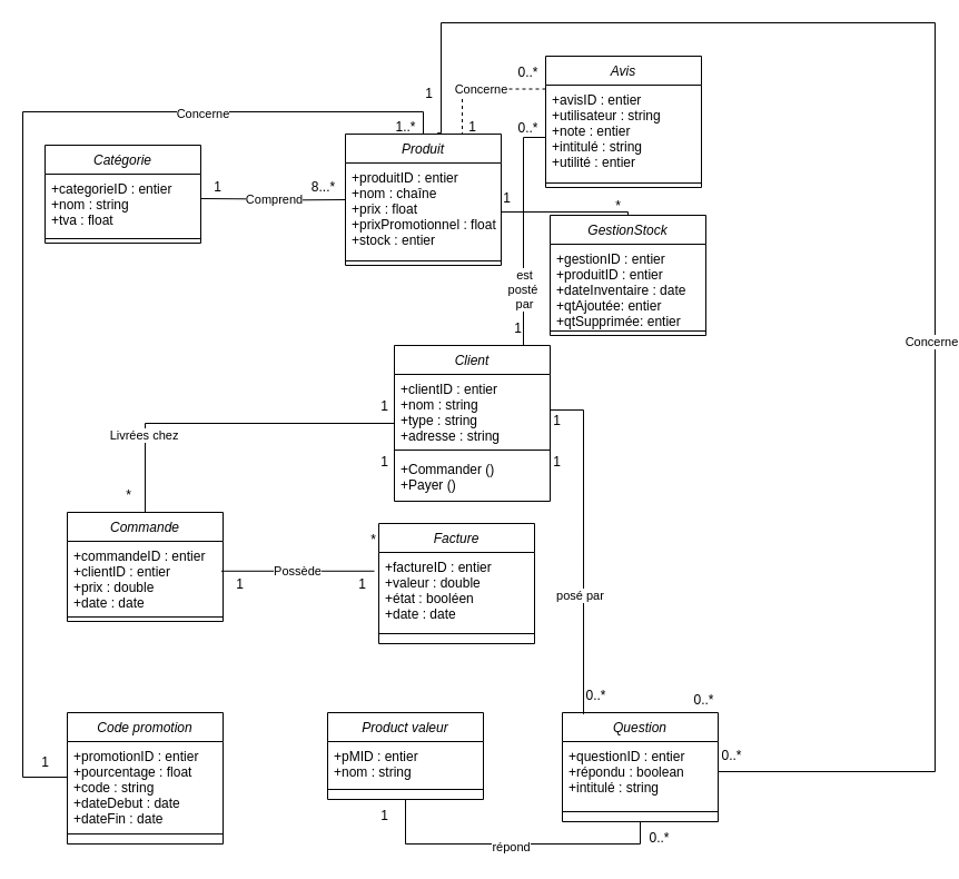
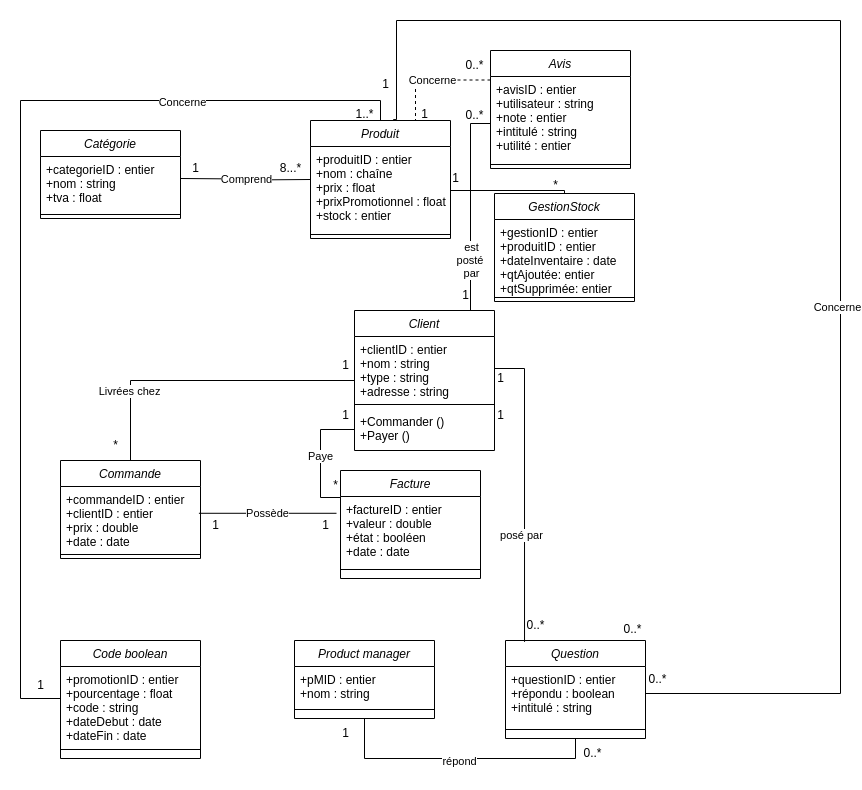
+ <mxCell id="28" value="Paye" style="edgeStyle=orthogonalEdgeStyle;rounded=0;orthogonalLoop=1;jettySize=auto;html=1;exitX=0;exitY=0.5;exitDx=0;exitDy=0;entryX=0;entryY=0.25;entryDx=0;entryDy=0;endArrow=none;endFill=0;" parent="1" source="11" target="17" edge="1"><mxGeometry relative="1" as="geometry" /></mxCell>
- <mxCell id="37" value="Code promotion" style="swimlane;fontStyle=2;align=center;verticalAlign=top;childLayout=stackLayout;horizontal=1;startSize=26;horizontalStack=0;resizeParent=1;resizeLast=0;collapsible=1;marginBottom=0;rounded=0;shadow=0;strokeWidth=1;" parent="1" vertex="1"><mxGeometry x="60" y="640" width="140" height="118" as="geometry"><mxRectangle x="230" y="140" width="160" height="26" as="alternateBounds" /></mxGeometry></mxCell>
+ <mxCell id="37" value="Code boolean" style="swimlane;fontStyle=2;align=center;verticalAlign=top;childLayout=stackLayout;horizontal=1;startSize=26;horizontalStack=0;resizeParent=1;resizeLast=0;collapsible=1;marginBottom=0;rounded=0;shadow=0;strokeWidth=1;" parent="1" vertex="1"><mxGeometry x="60" y="640" width="140" height="118" as="geometry"><mxRectangle x="230" y="140" width="160" height="26" as="alternateBounds" /></mxGeometry></mxCell>
- <mxCell id="56" value="Product valeur" style="swimlane;fontStyle=2;align=center;verticalAlign=top;childLayout=stackLayout;horizontal=1;startSize=26;horizontalStack=0;resizeParent=1;resizeLast=0;collapsible=1;marginBottom=0;rounded=0;shadow=0;strokeWidth=1;" parent="1" vertex="1"><mxGeometry x="294" y="640" width="140" height="78" as="geometry"><mxRectangle x="230" y="140" width="160" height="26" as="alternateBounds" /></mxGeometry></mxCell>
+ <mxCell id="56" value="Product manager" style="swimlane;fontStyle=2;align=center;verticalAlign=top;childLayout=stackLayout;horizontal=1;startSize=26;horizontalStack=0;resizeParent=1;resizeLast=0;collapsible=1;marginBottom=0;rounded=0;shadow=0;strokeWidth=1;" parent="1" vertex="1"><mxGeometry x="294" y="640" width="140" height="78" as="geometry"><mxRectangle x="230" y="140" width="160" height="26" as="alternateBounds" /></mxGeometry></mxCell>
